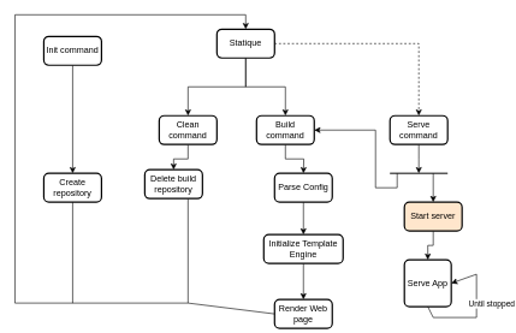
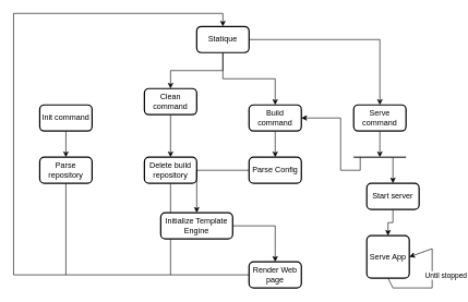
- <mxCell id="4" style="edgeStyle=orthogonalEdgeStyle;rounded=0;orthogonalLoop=1;jettySize=auto;html=1;exitX=1;exitY=0.5;exitDx=0;exitDy=0;dashed=1;" edge="1" parent="1" source="5" target="11"><mxGeometry relative="1" as="geometry" /></mxCell>
+ <mxCell id="4" style="edgeStyle=orthogonalEdgeStyle;rounded=0;orthogonalLoop=1;jettySize=auto;html=1;exitX=1;exitY=0.5;exitDx=0;exitDy=0;" edge="1" parent="1" source="5" target="11"><mxGeometry relative="1" as="geometry" /></mxCell>
- <mxCell id="9" value="Init command" style="rounded=1;whiteSpace=wrap;html=1;absoluteArcSize=1;arcSize=14;strokeWidth=2;" vertex="1" parent="1"><mxGeometry x="60" y="50" width="80" height="40" as="geometry" /></mxCell>
+ <mxCell id="9" value="Init command" style="rounded=1;whiteSpace=wrap;html=1;absoluteArcSize=1;arcSize=14;strokeWidth=2;" vertex="1" parent="1"><mxGeometry y="160" width="80" height="40" as="geometry" x="60" /></mxCell>
- <mxCell id="15" value="Clean command" style="rounded=1;whiteSpace=wrap;html=1;absoluteArcSize=1;arcSize=14;strokeWidth=2;" vertex="1" parent="1"><mxGeometry x="220" y="160" width="80" height="40" as="geometry" /></mxCell>
+ <mxCell id="15" value="Clean command" style="rounded=1;whiteSpace=wrap;html=1;absoluteArcSize=1;arcSize=14;strokeWidth=2;" vertex="1" parent="1"><mxGeometry x="220" y="135" width="80" height="40" as="geometry" /></mxCell>
- <mxCell id="7" value="Build command" style="rounded=1;whiteSpace=wrap;html=1;absoluteArcSize=1;arcSize=14;strokeWidth=2;" vertex="1" parent="1"><mxGeometry x="355" y="160" width="80" height="40" as="geometry" /></mxCell>
+ <mxCell id="7" value="Build command" style="rounded=1;whiteSpace=wrap;html=1;absoluteArcSize=1;arcSize=14;strokeWidth=2;" vertex="1" parent="1"><mxGeometry x="380" y="160" width="80" height="40" as="geometry" /></mxCell>
- <mxCell id="17" value="Delete build repository" style="rounded=1;whiteSpace=wrap;html=1;absoluteArcSize=1;arcSize=14;strokeWidth=2;" vertex="1" parent="1"><mxGeometry x="200" y="235" width="80" height="40" as="geometry" /></mxCell>
+ <mxCell id="17" value="Delete build repository" style="rounded=1;whiteSpace=wrap;html=1;absoluteArcSize=1;arcSize=14;strokeWidth=2;" vertex="1" parent="1"><mxGeometry x="220" y="240" width="80" height="40" as="geometry" /></mxCell>
- <mxCell id="12" value="Create repository" style="rounded=1;whiteSpace=wrap;html=1;absoluteArcSize=1;arcSize=14;strokeWidth=2;" vertex="1" parent="1"><mxGeometry y="240" width="80" height="40" as="geometry" x="60" /></mxCell>
+ <mxCell id="12" value="Parse repository" style="rounded=1;whiteSpace=wrap;html=1;absoluteArcSize=1;arcSize=14;strokeWidth=2;" vertex="1" parent="1"><mxGeometry y="240" width="80" height="40" as="geometry" x="60" /></mxCell>
- <mxCell id="20" value="Start server" style="rounded=1;whiteSpace=wrap;html=1;absoluteArcSize=1;arcSize=14;strokeWidth=2;fillColor=#ffe6cc;" vertex="1" parent="1"><mxGeometry x="560" y="280" width="80" height="40" as="geometry" /></mxCell>
+ <mxCell id="20" value="Start server" style="rounded=1;whiteSpace=wrap;html=1;absoluteArcSize=1;arcSize=14;strokeWidth=2;" vertex="1" parent="1"><mxGeometry x="560" y="280" width="80" height="40" as="geometry" /></mxCell>
- <mxCell id="26" value="Initialize Template Engine" style="rounded=1;whiteSpace=wrap;html=1;absoluteArcSize=1;arcSize=14;strokeWidth=2;" vertex="1" parent="1"><mxGeometry x="365" y="325" width="110" height="40" as="geometry" /></mxCell>
+ <mxCell id="26" value="Initialize Template Engine" style="rounded=1;whiteSpace=wrap;html=1;absoluteArcSize=1;arcSize=14;strokeWidth=2;" vertex="1" parent="1"><mxGeometry x="245" y="325" width="110" height="40" as="geometry" /></mxCell>
- <mxCell id="22" value="Render Web page" style="rounded=1;whiteSpace=wrap;html=1;absoluteArcSize=1;arcSize=14;strokeWidth=2;" vertex="1" parent="1"><mxGeometry x="380" y="415" width="80" height="40" as="geometry" /></mxCell>
+ <mxCell id="22" value="Render Web page" style="rounded=1;whiteSpace=wrap;html=1;absoluteArcSize=1;arcSize=14;strokeWidth=2;" vertex="1" parent="1"><mxGeometry x="380" y="400" width="80" height="40" as="geometry" /></mxCell>
